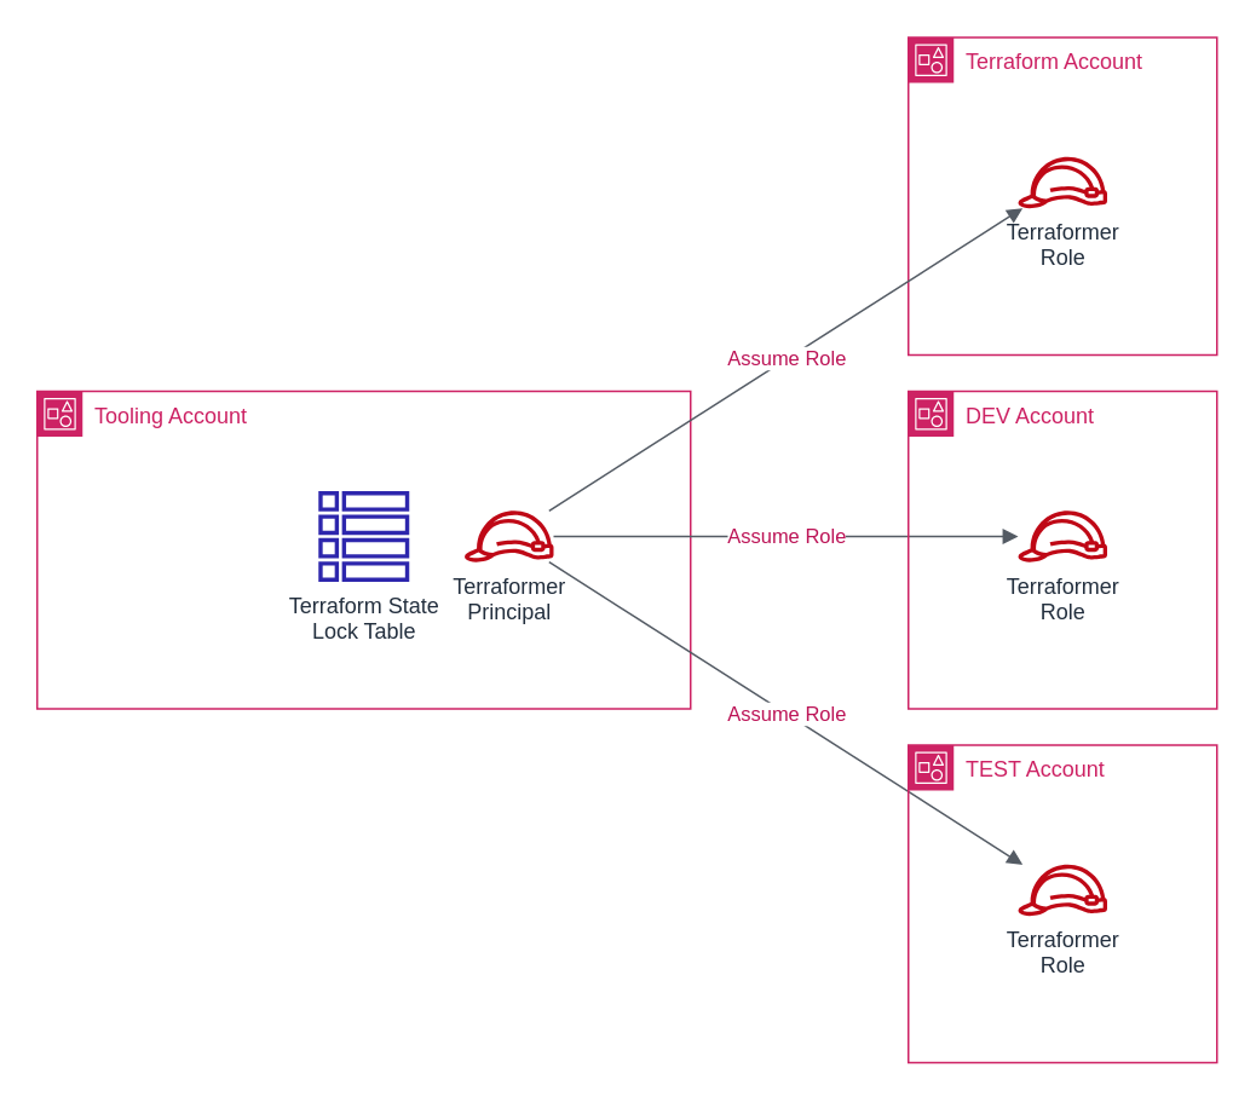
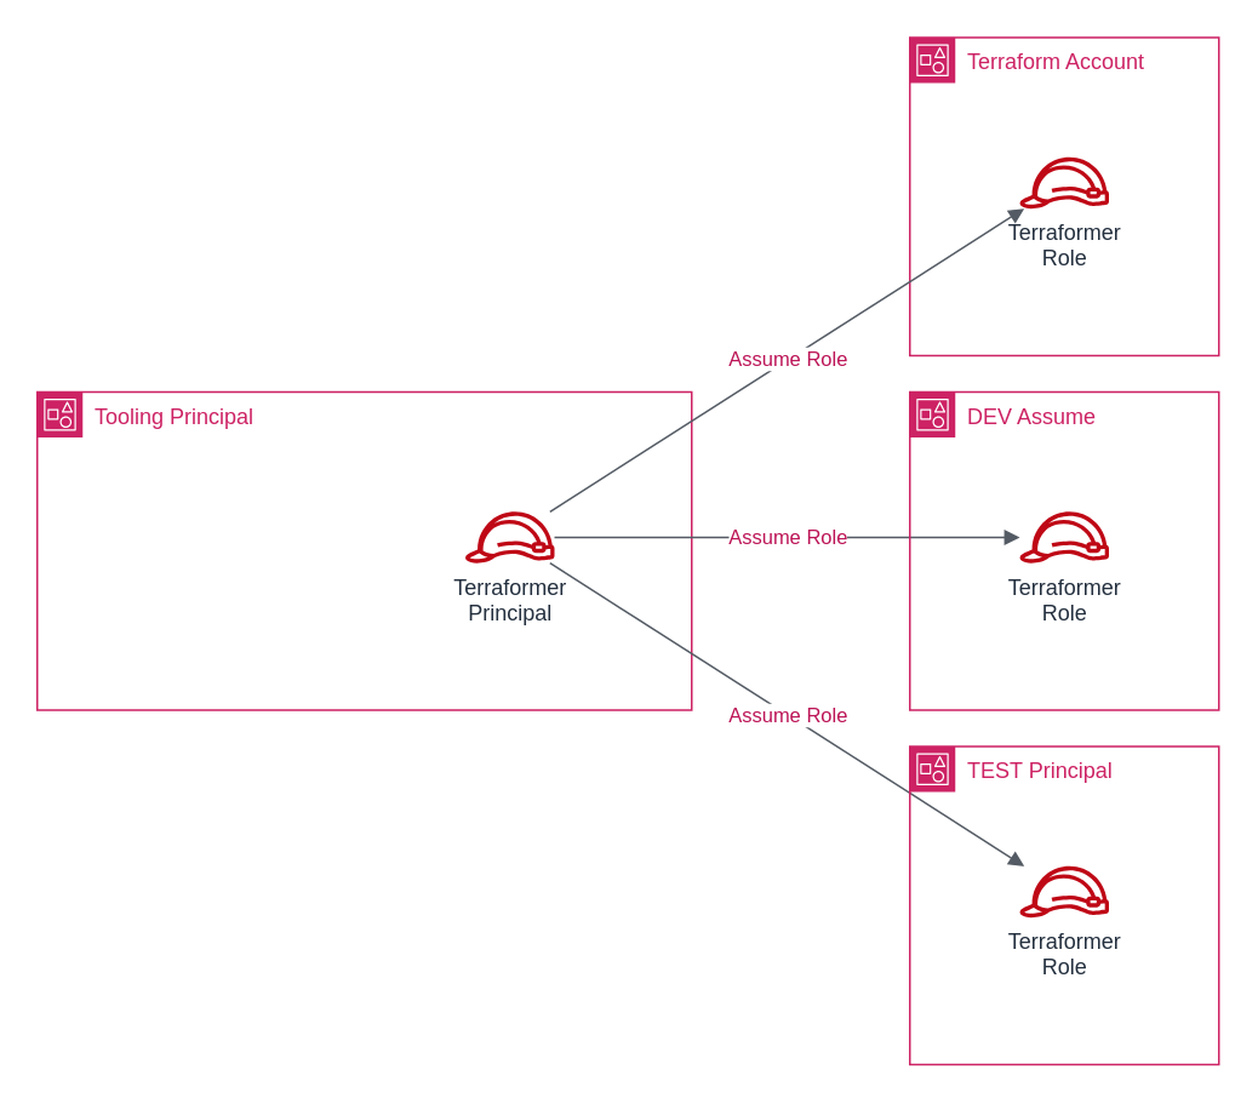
- <mxCell id="2" value="Tooling Account" style="points=[[0,0],[0.25,0],[0.5,0],[0.75,0],[1,0],[1,0.25],[1,0.5],[1,0.75],[1,1],[0.75,1],[0.5,1],[0.25,1],[0,1],[0,0.75],[0,0.5],[0,0.25]];outlineConnect=0;gradientColor=none;html=1;whiteSpace=wrap;fontSize=12;fontStyle=0;container=1;pointerEvents=0;collapsible=0;recursiveResize=0;shape=mxgraph.aws4.group;grIcon=mxgraph.aws4.group_account;strokeColor=#CD2264;fillColor=none;verticalAlign=top;align=left;spacingLeft=30;fontColor=#CD2264;dashed=0;" parent="1" vertex="1"><mxGeometry x="20" y="215" width="360" height="175" as="geometry" /></mxCell>
+ <mxCell id="2" value="Tooling Principal" style="points=[[0,0],[0.25,0],[0.5,0],[0.75,0],[1,0],[1,0.25],[1,0.5],[1,0.75],[1,1],[0.75,1],[0.5,1],[0.25,1],[0,1],[0,0.75],[0,0.5],[0,0.25]];outlineConnect=0;gradientColor=none;html=1;whiteSpace=wrap;fontSize=12;fontStyle=0;container=1;pointerEvents=0;collapsible=0;recursiveResize=0;shape=mxgraph.aws4.group;grIcon=mxgraph.aws4.group_account;strokeColor=#CD2264;fillColor=none;verticalAlign=top;align=left;spacingLeft=30;fontColor=#CD2264;dashed=0;" parent="1" vertex="1"><mxGeometry x="20" y="215" width="360" height="175" as="geometry" /></mxCell>
- <mxCell id="13" value="DEV Account" style="points=[[0,0],[0.25,0],[0.5,0],[0.75,0],[1,0],[1,0.25],[1,0.5],[1,0.75],[1,1],[0.75,1],[0.5,1],[0.25,1],[0,1],[0,0.75],[0,0.5],[0,0.25]];outlineConnect=0;gradientColor=none;html=1;whiteSpace=wrap;fontSize=12;fontStyle=0;container=1;pointerEvents=0;collapsible=0;recursiveResize=0;shape=mxgraph.aws4.group;grIcon=mxgraph.aws4.group_account;strokeColor=#CD2264;fillColor=none;verticalAlign=top;align=left;spacingLeft=30;fontColor=#CD2264;dashed=0;" parent="1" vertex="1"><mxGeometry x="500" y="215" width="170" height="175" as="geometry" /></mxCell>
+ <mxCell id="13" value="DEV Assume" style="points=[[0,0],[0.25,0],[0.5,0],[0.75,0],[1,0],[1,0.25],[1,0.5],[1,0.75],[1,1],[0.75,1],[0.5,1],[0.25,1],[0,1],[0,0.75],[0,0.5],[0,0.25]];outlineConnect=0;gradientColor=none;html=1;whiteSpace=wrap;fontSize=12;fontStyle=0;container=1;pointerEvents=0;collapsible=0;recursiveResize=0;shape=mxgraph.aws4.group;grIcon=mxgraph.aws4.group_account;strokeColor=#CD2264;fillColor=none;verticalAlign=top;align=left;spacingLeft=30;fontColor=#CD2264;dashed=0;" parent="1" vertex="1"><mxGeometry x="500" y="215" width="170" height="175" as="geometry" /></mxCell>
- <mxCell id="4" value="Terraform State&lt;br&gt;Lock Table" style="sketch=0;outlineConnect=0;fontColor=#232F3E;gradientColor=none;fillColor=#2E27AD;strokeColor=none;dashed=0;verticalLabelPosition=bottom;verticalAlign=top;align=center;html=1;fontSize=12;fontStyle=0;aspect=fixed;pointerEvents=1;shape=mxgraph.aws4.table;" parent="3" vertex="1"><mxGeometry x="115" width="50" height="50" as="geometry" /></mxCell>
- <mxCell id="11" value="TEST Account" style="points=[[0,0],[0.25,0],[0.5,0],[0.75,0],[1,0],[1,0.25],[1,0.5],[1,0.75],[1,1],[0.75,1],[0.5,1],[0.25,1],[0,1],[0,0.75],[0,0.5],[0,0.25]];outlineConnect=0;gradientColor=none;html=1;whiteSpace=wrap;fontSize=12;fontStyle=0;container=1;pointerEvents=0;collapsible=0;recursiveResize=0;shape=mxgraph.aws4.group;grIcon=mxgraph.aws4.group_account;strokeColor=#CD2264;fillColor=none;verticalAlign=top;align=left;spacingLeft=30;fontColor=#CD2264;dashed=0;" parent="1" vertex="1"><mxGeometry x="500" y="410" width="170" height="175" as="geometry" /></mxCell>
+ <mxCell id="11" value="TEST Principal" style="points=[[0,0],[0.25,0],[0.5,0],[0.75,0],[1,0],[1,0.25],[1,0.5],[1,0.75],[1,1],[0.75,1],[0.5,1],[0.25,1],[0,1],[0,0.75],[0,0.5],[0,0.25]];outlineConnect=0;gradientColor=none;html=1;whiteSpace=wrap;fontSize=12;fontStyle=0;container=1;pointerEvents=0;collapsible=0;recursiveResize=0;shape=mxgraph.aws4.group;grIcon=mxgraph.aws4.group_account;strokeColor=#CD2264;fillColor=none;verticalAlign=top;align=left;spacingLeft=30;fontColor=#CD2264;dashed=0;" parent="1" vertex="1"><mxGeometry x="500" y="410" width="170" height="175" as="geometry" /></mxCell>
